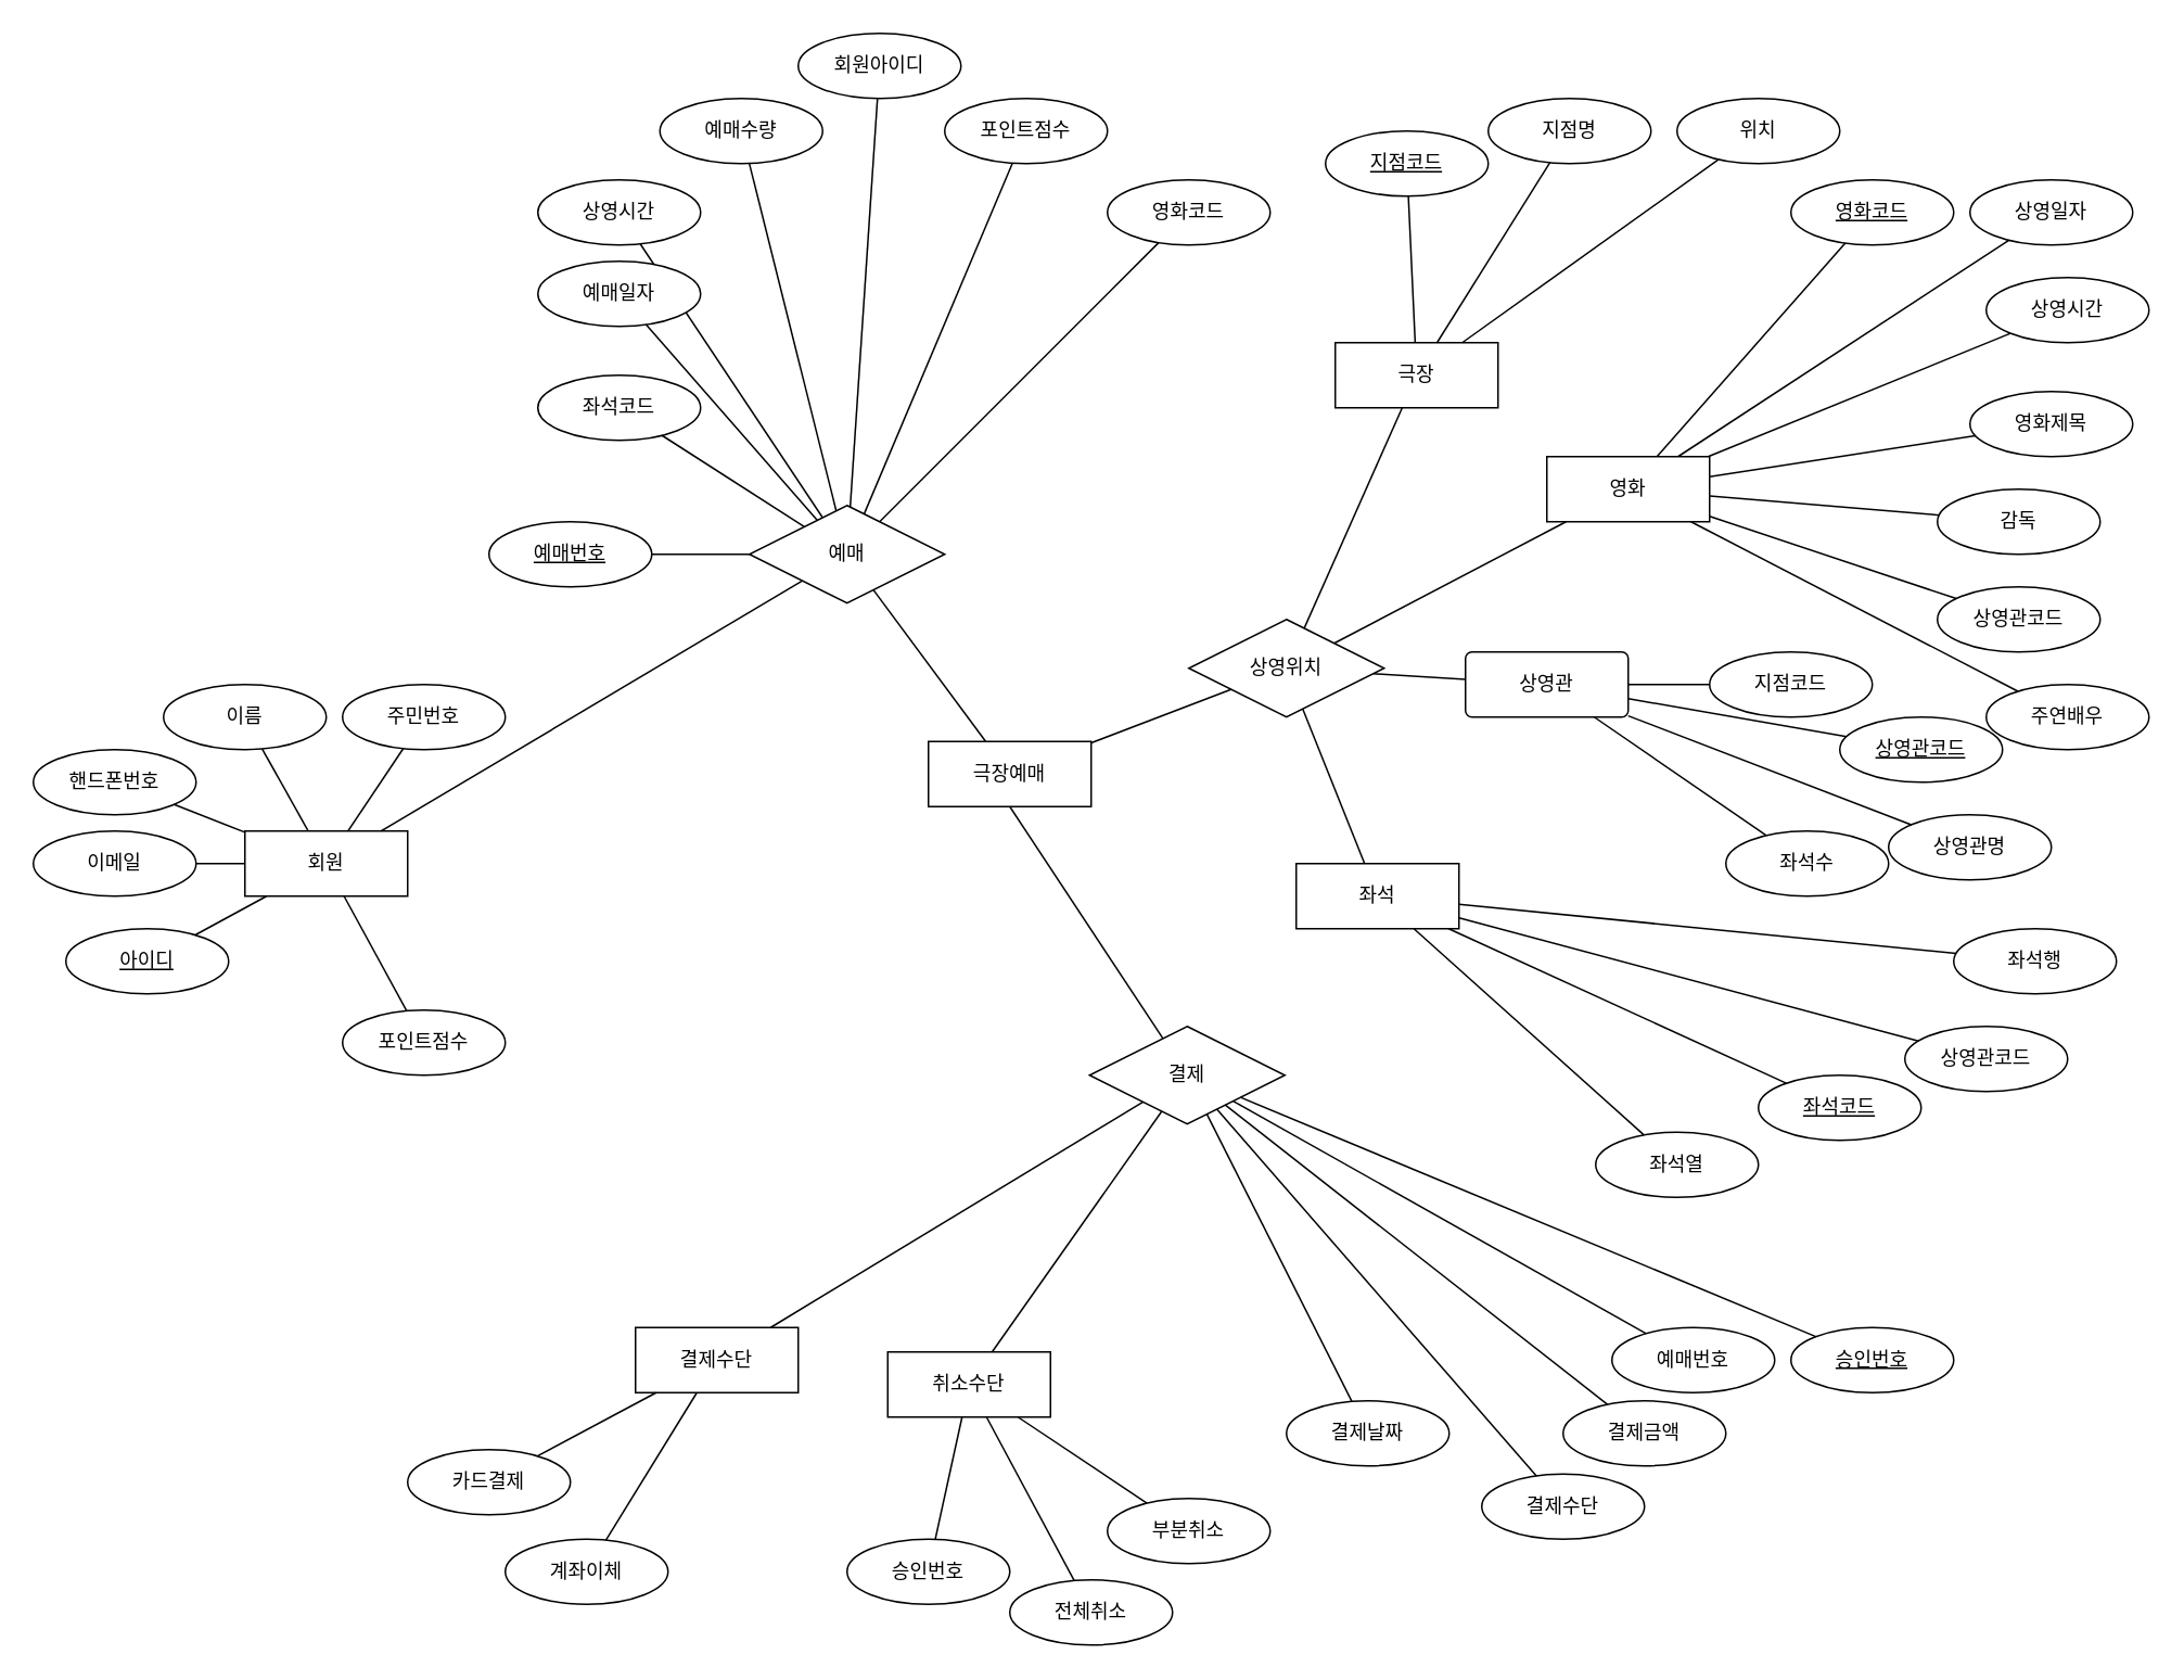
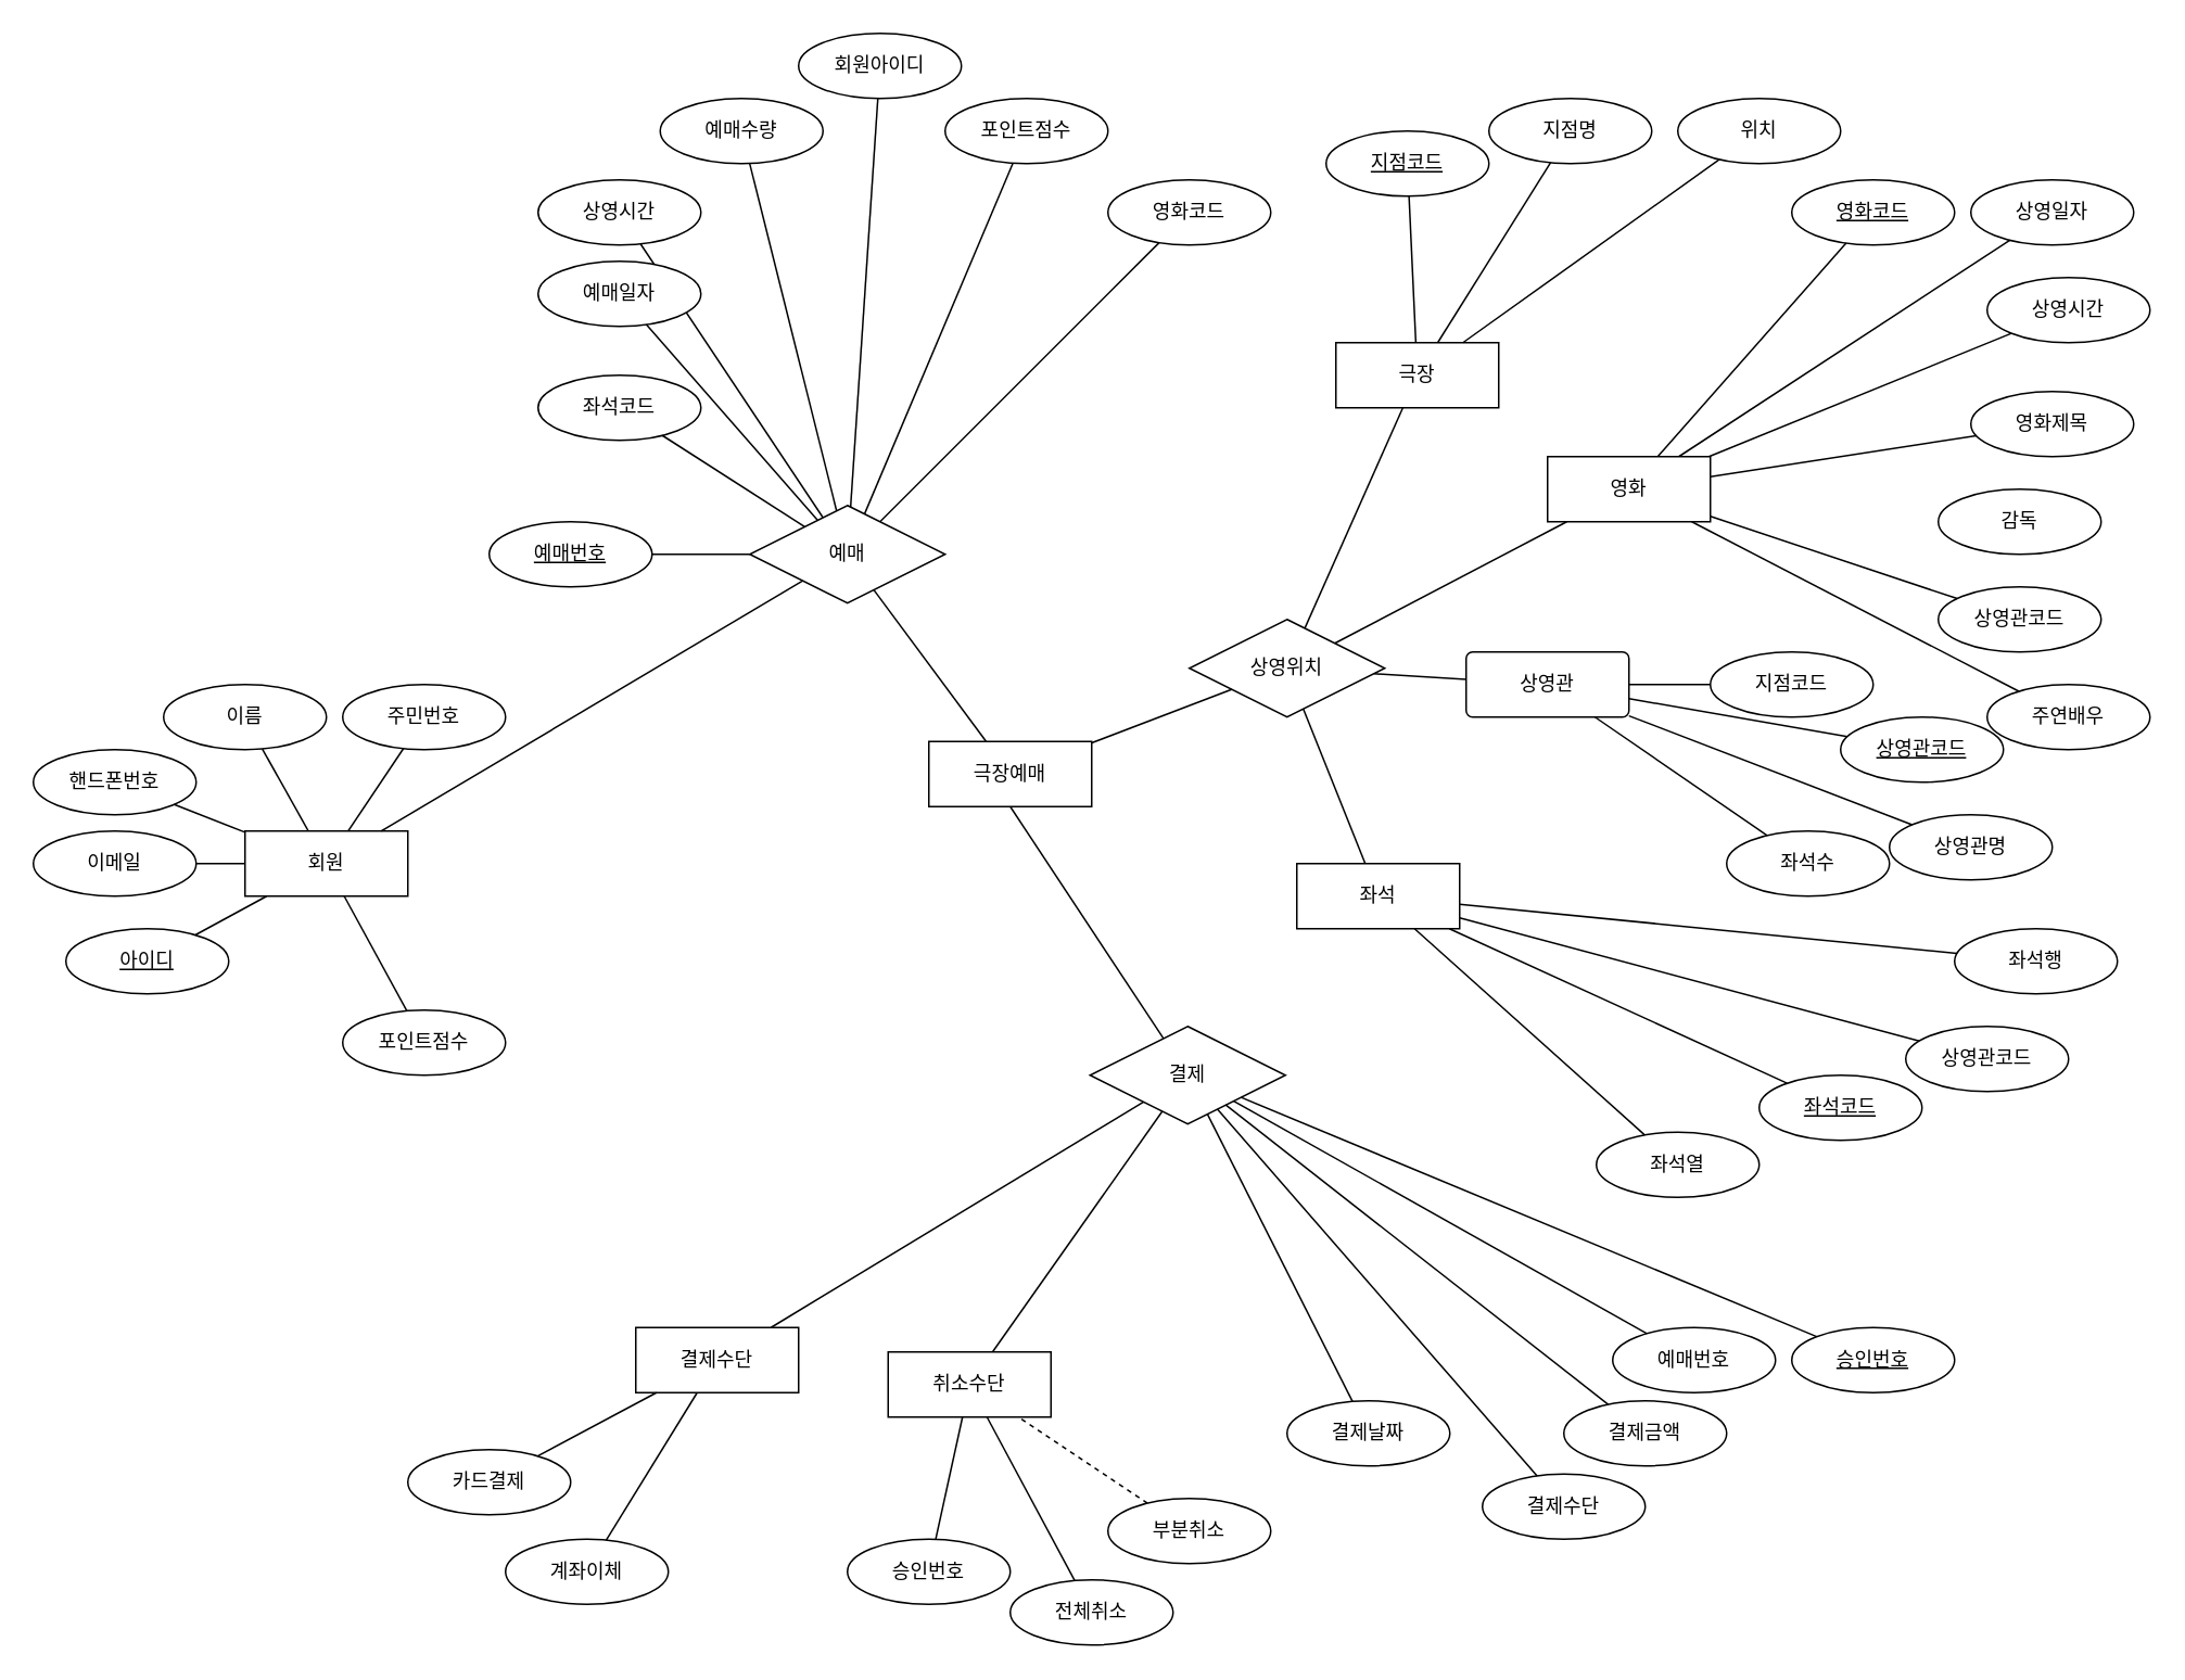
- <mxCell id="20" value="" style="endArrow=none;html=1;rounded=0;" edge="1" parent="1" source="106" target="12"><mxGeometry relative="1" as="geometry"><mxPoint x="1110" y="440" as="sourcePoint" /><mxPoint x="1270" y="440" as="targetPoint" /></mxGeometry></mxCell>
- <mxCell id="73" value="" style="endArrow=none;html=1;rounded=0;" edge="1" parent="1" source="72" target="53"><mxGeometry relative="1" as="geometry"><mxPoint x="720" y="1170" as="sourcePoint" /><mxPoint x="880" y="1170" as="targetPoint" /></mxGeometry></mxCell>
+ <mxCell id="73" value="" style="endArrow=none;html=1;rounded=0;dashed=1;" edge="1" parent="1" source="72" target="53"><mxGeometry relative="1" as="geometry"><mxPoint x="720" y="1170" as="sourcePoint" /><mxPoint x="880" y="1170" as="targetPoint" /></mxGeometry></mxCell>
